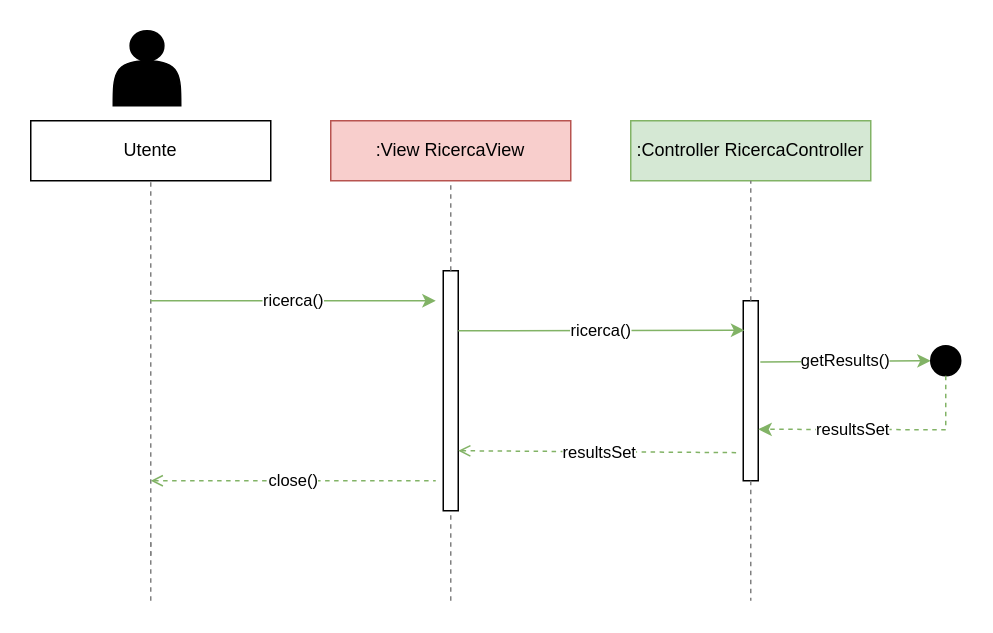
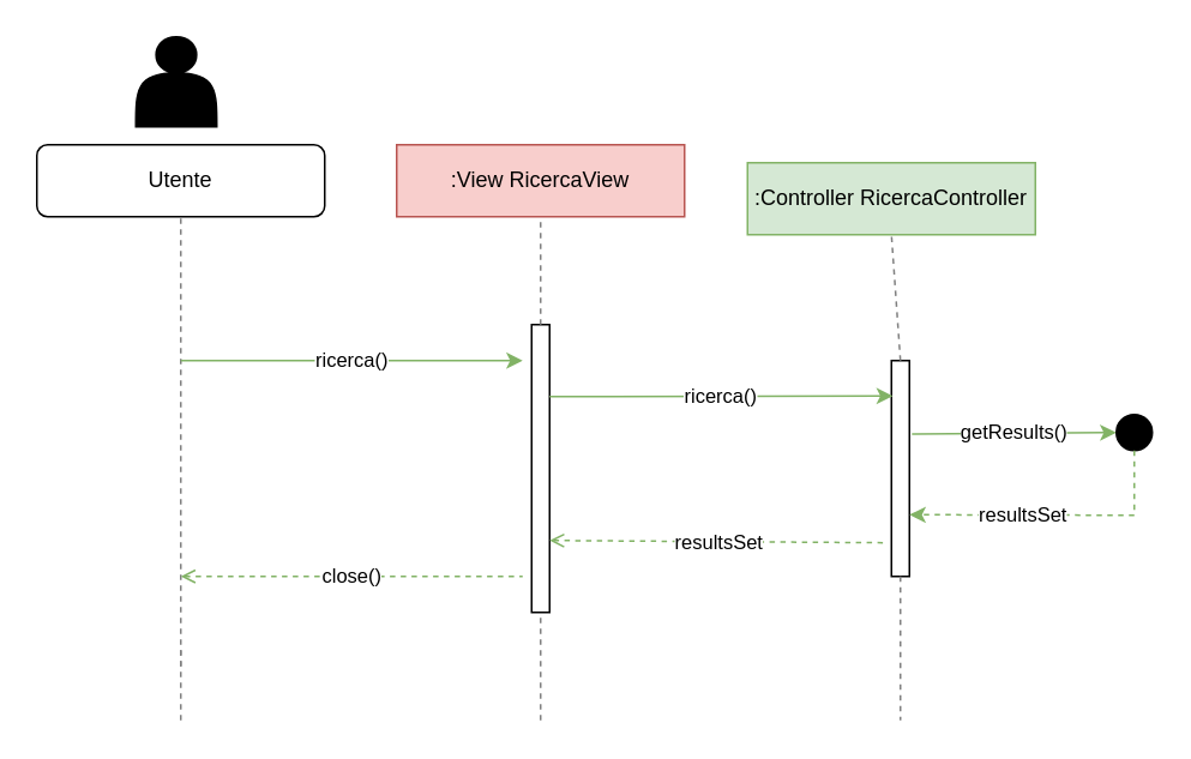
- <mxCell id="2" value="Utente" style="rounded=0;whiteSpace=wrap;html=1;fillColor=none;" parent="1" vertex="1"><mxGeometry x="20" y="80" width="160" height="40" as="geometry" /></mxCell>
+ <mxCell id="2" value="Utente" style="whiteSpace=wrap;html=1;fillColor=none;rounded=1;" parent="1" vertex="1"><mxGeometry x="20" y="80" width="160" height="40" as="geometry" /></mxCell>
- <mxCell id="6" value=":Controller RicercaController" style="rounded=0;whiteSpace=wrap;html=1;fillColor=#d5e8d4;strokeColor=#82b366;" parent="1" vertex="1"><mxGeometry x="420" y="80" width="160" height="40" as="geometry" /></mxCell>
+ <mxCell id="6" value=":Controller RicercaController" style="rounded=0;whiteSpace=wrap;html=1;fillColor=#d5e8d4;strokeColor=#82b366;" parent="1" vertex="1"><mxGeometry x="415" y="90" width="160" height="40" as="geometry" /></mxCell>
